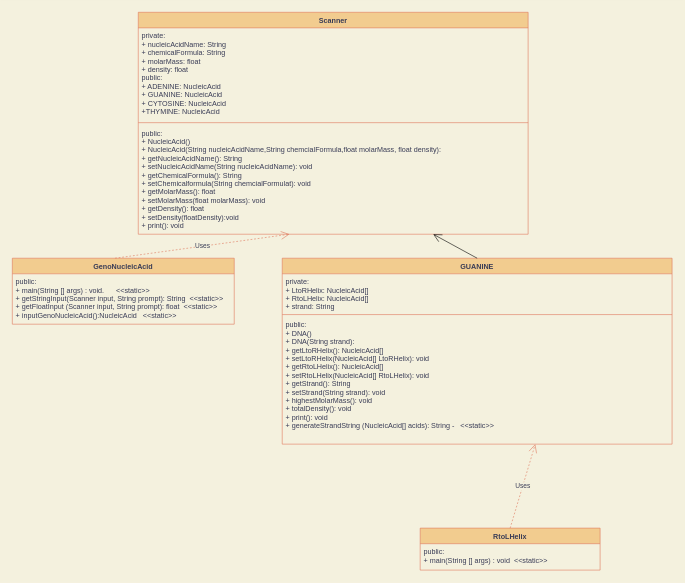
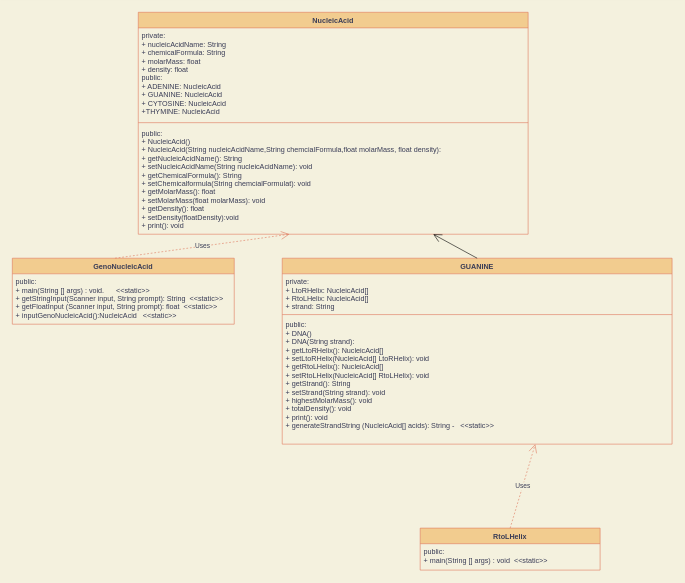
- <mxCell id="2" value="Scanner" style="swimlane;fontStyle=1;align=center;verticalAlign=top;childLayout=stackLayout;horizontal=1;startSize=26;horizontalStack=0;resizeParent=1;resizeParentMax=0;resizeLast=0;collapsible=1;marginBottom=0;fillColor=#F2CC8F;strokeColor=#E07A5F;fontColor=#393C56;" parent="1" vertex="1"><mxGeometry x="230" y="20" width="650" height="370" as="geometry" /></mxCell>
+ <mxCell id="2" value="NucleicAcid" style="swimlane;fontStyle=1;align=center;verticalAlign=top;childLayout=stackLayout;horizontal=1;startSize=26;horizontalStack=0;resizeParent=1;resizeParentMax=0;resizeLast=0;collapsible=1;marginBottom=0;fillColor=#F2CC8F;strokeColor=#E07A5F;fontColor=#393C56;" parent="1" vertex="1"><mxGeometry x="230" y="20" width="650" height="370" as="geometry" /></mxCell>
